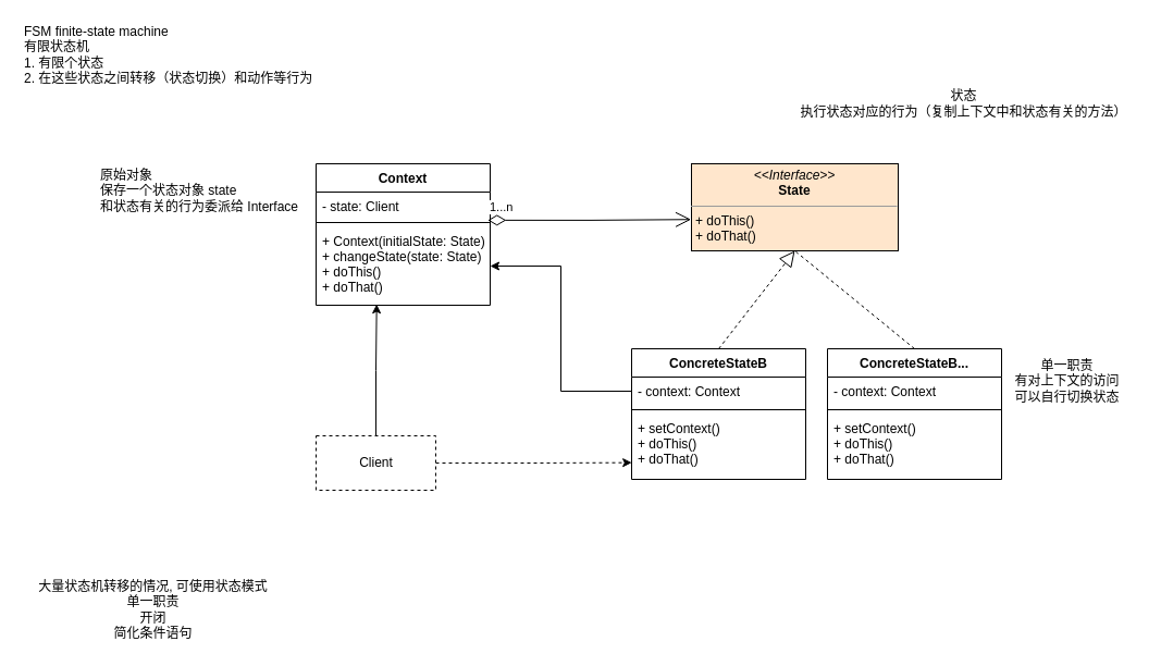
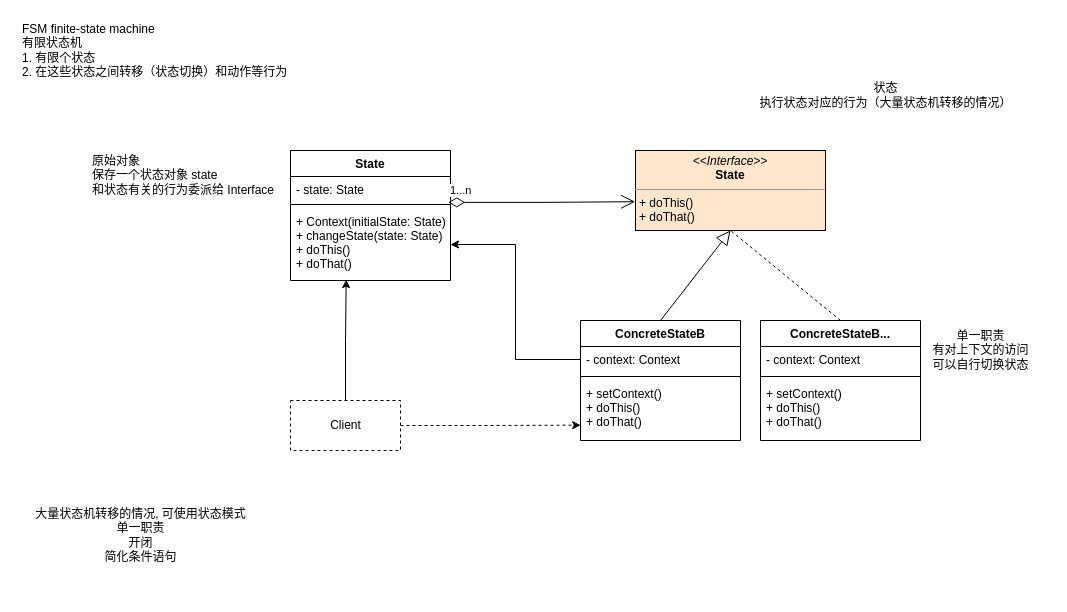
- <mxCell id="8" value="状态&lt;br&gt;执行状态对应的行为（复制上下文中和状态有关的方法）" style="text;html=1;align=center;verticalAlign=middle;resizable=0;points=[];autosize=1;strokeColor=none;fillColor=none;" vertex="1" parent="1"><mxGeometry x="725" y="80" width="320" height="30" as="geometry" /></mxCell>
+ <mxCell id="8" value="状态&lt;br&gt;执行状态对应的行为（大量状态机转移的情况）" style="text;html=1;align=center;verticalAlign=middle;resizable=0;points=[];autosize=1;strokeColor=none;fillColor=none;" vertex="1" parent="1"><mxGeometry x="725" y="80" width="320" height="30" as="geometry" /></mxCell>
- <mxCell id="3" value="Context" style="swimlane;fontStyle=1;align=center;verticalAlign=top;childLayout=stackLayout;horizontal=1;startSize=26;horizontalStack=0;resizeParent=1;resizeParentMax=0;resizeLast=0;collapsible=1;marginBottom=0;" vertex="1" parent="1"><mxGeometry x="290" y="150" width="160" height="130" as="geometry" /></mxCell>
+ <mxCell id="3" value="State" style="swimlane;fontStyle=1;align=center;verticalAlign=top;childLayout=stackLayout;horizontal=1;startSize=26;horizontalStack=0;resizeParent=1;resizeParentMax=0;resizeLast=0;collapsible=1;marginBottom=0;" vertex="1" parent="1"><mxGeometry x="290" y="150" width="160" height="130" as="geometry" /></mxCell>
- <mxCell id="4" value="- state: Client" style="text;strokeColor=none;fillColor=none;align=left;verticalAlign=top;spacingLeft=4;spacingRight=4;overflow=hidden;rotatable=0;points=[[0,0.5],[1,0.5]];portConstraint=eastwest;" vertex="1" parent="3"><mxGeometry y="26" width="160" height="24" as="geometry" /></mxCell>
+ <mxCell id="4" value="- state: State" style="text;strokeColor=none;fillColor=none;align=left;verticalAlign=top;spacingLeft=4;spacingRight=4;overflow=hidden;rotatable=0;points=[[0,0.5],[1,0.5]];portConstraint=eastwest;" vertex="1" parent="3"><mxGeometry y="26" width="160" height="24" as="geometry" /></mxCell>
- <mxCell id="23" value="" style="endArrow=block;dashed=1;endFill=0;endSize=12;html=1;rounded=0;exitX=0.5;exitY=0;exitDx=0;exitDy=0;entryX=0.5;entryY=1;entryDx=0;entryDy=0;" edge="1" parent="1" source="10" target="9"><mxGeometry width="160" relative="1" as="geometry"><mxPoint x="470" y="230" as="sourcePoint" /><mxPoint x="630" y="230" as="targetPoint" /></mxGeometry></mxCell>
+ <mxCell id="23" value="" style="endArrow=block;dashed=0;endFill=0;endSize=12;html=1;rounded=0;exitX=0.5;exitY=0;exitDx=0;exitDy=0;entryX=0.5;entryY=1;entryDx=0;entryDy=0;" edge="1" parent="1" source="10" target="9"><mxGeometry width="160" relative="1" as="geometry"><mxPoint x="470" y="230" as="sourcePoint" /><mxPoint x="630" y="230" as="targetPoint" /></mxGeometry></mxCell>
- <mxCell id="26" value="大量状态机转移的情况, 可使用状态模式&lt;br&gt;单一职责&lt;br&gt;开闭&lt;br&gt;简化条件语句" style="text;html=1;align=center;verticalAlign=middle;resizable=0;points=[];autosize=1;strokeColor=none;fillColor=none;" vertex="1" parent="1"><mxGeometry x="25" y="530" width="230" height="60" as="geometry" /></mxCell>
+ <mxCell id="26" value="大量状态机转移的情况, 可使用状态模式&lt;br&gt;单一职责&lt;br&gt;开闭&lt;br&gt;简化条件语句" style="text;html=1;align=center;verticalAlign=middle;resizable=0;points=[];autosize=1;strokeColor=none;fillColor=none;" vertex="1" parent="1"><mxGeometry x="25" y="505" width="230" height="60" as="geometry" /></mxCell>
